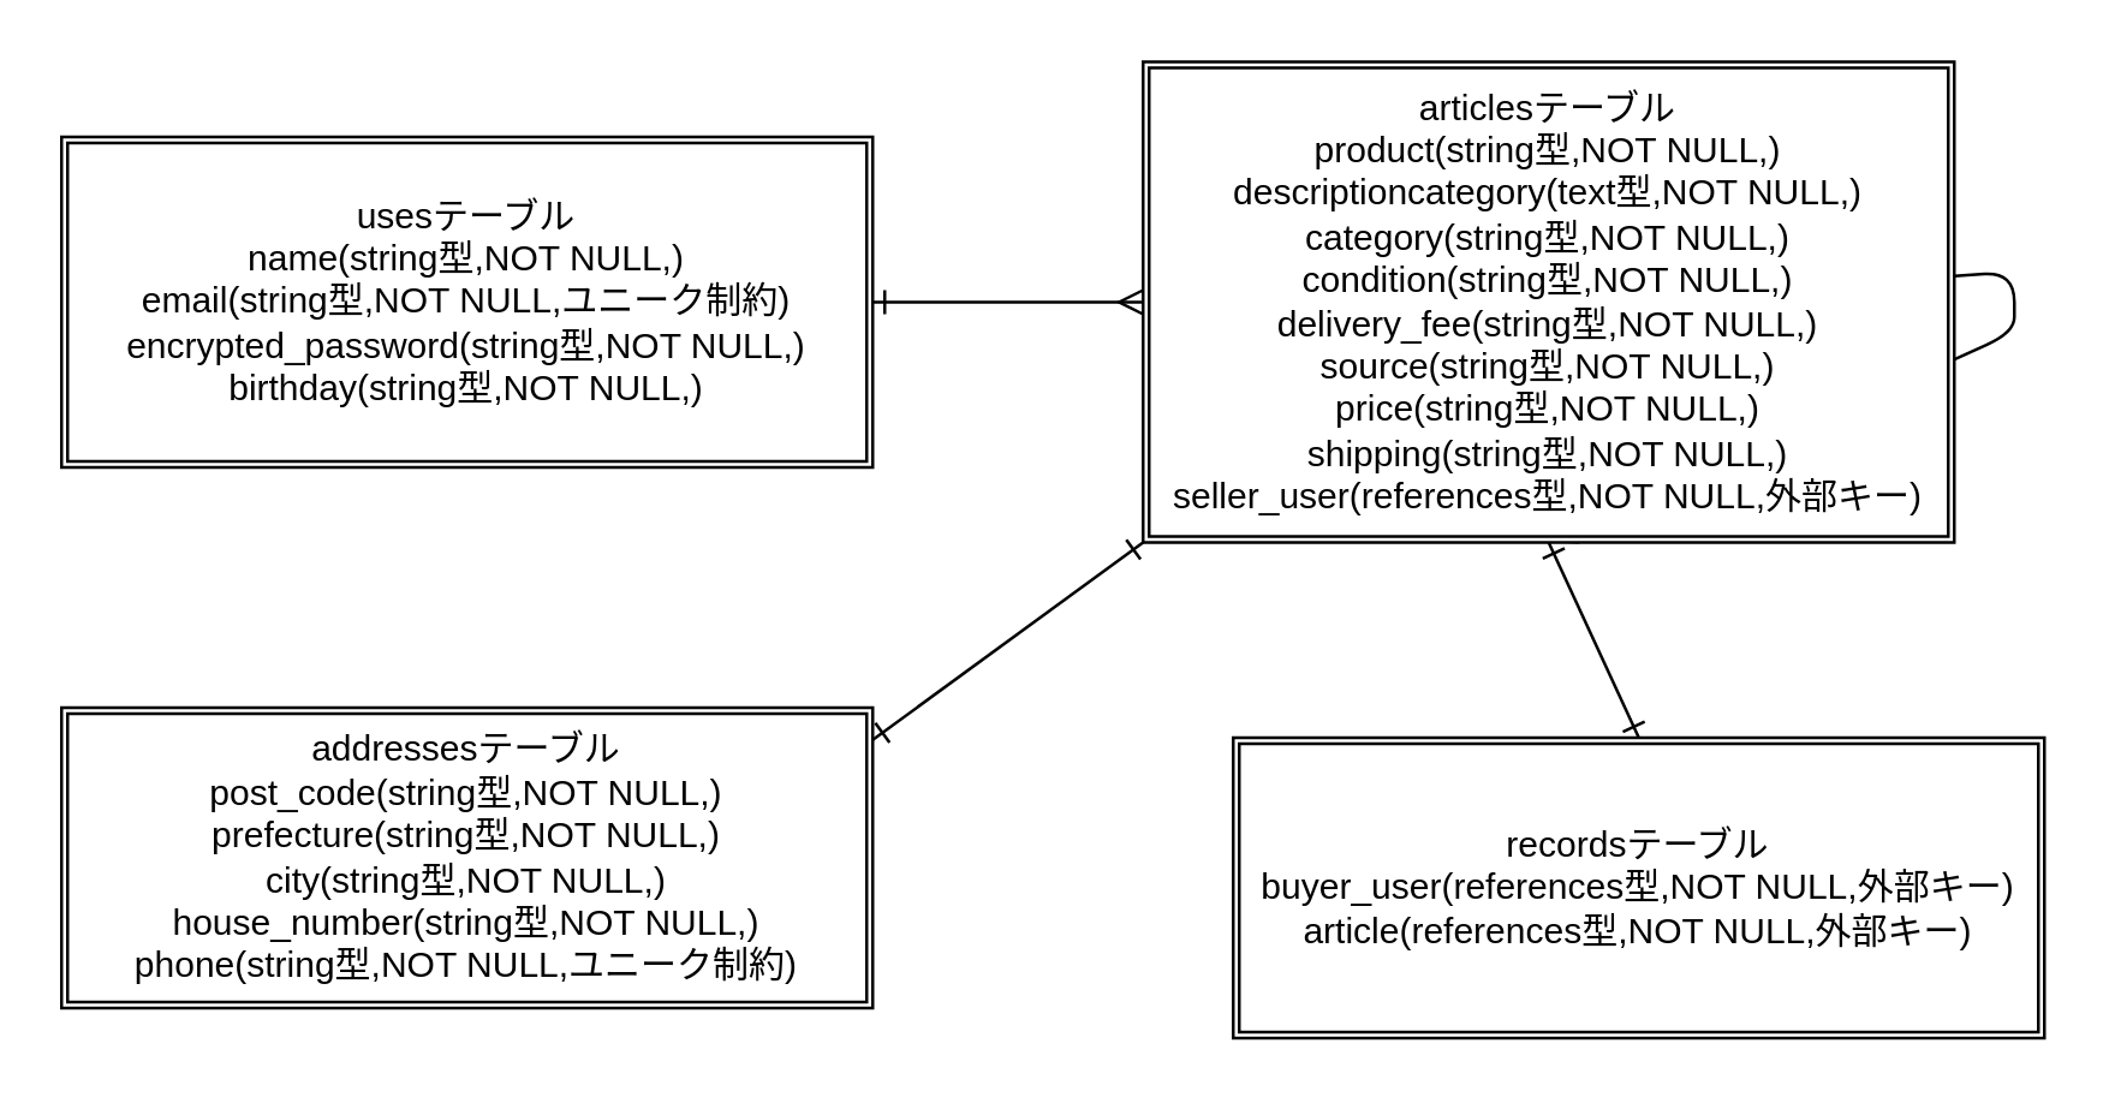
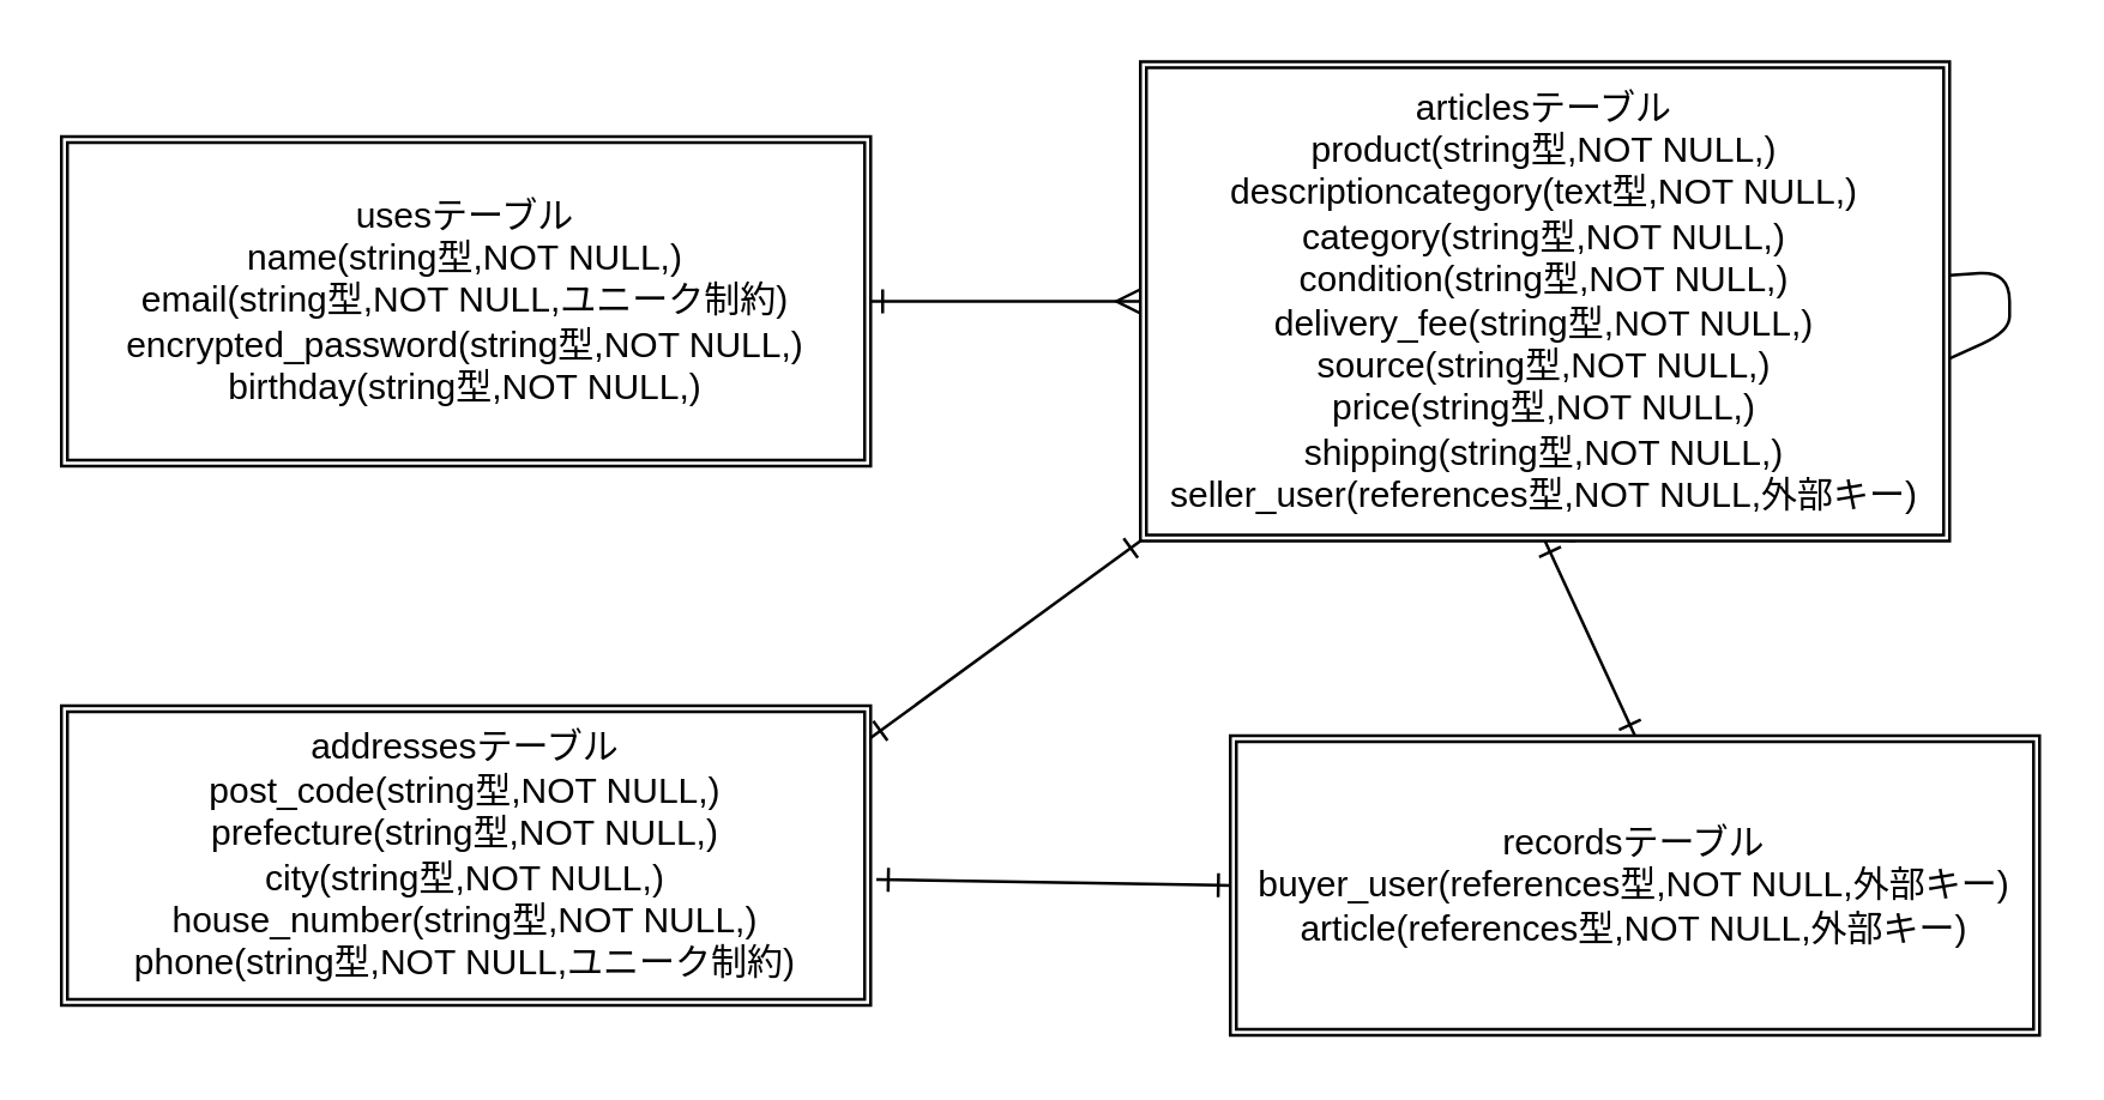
+ <mxCell id="9" value="" style="endArrow=ERone;html=1;exitX=1.007;exitY=0.58;exitDx=0;exitDy=0;exitPerimeter=0;entryX=0;entryY=0.5;entryDx=0;entryDy=0;endFill=0;startArrow=ERone;startFill=0;" edge="1" parent="1" source="8" target="7"><mxGeometry width="50" height="50" relative="1" as="geometry"><mxPoint x="340" y="275" as="sourcePoint" /><mxPoint x="390" y="225" as="targetPoint" /></mxGeometry></mxCell>
